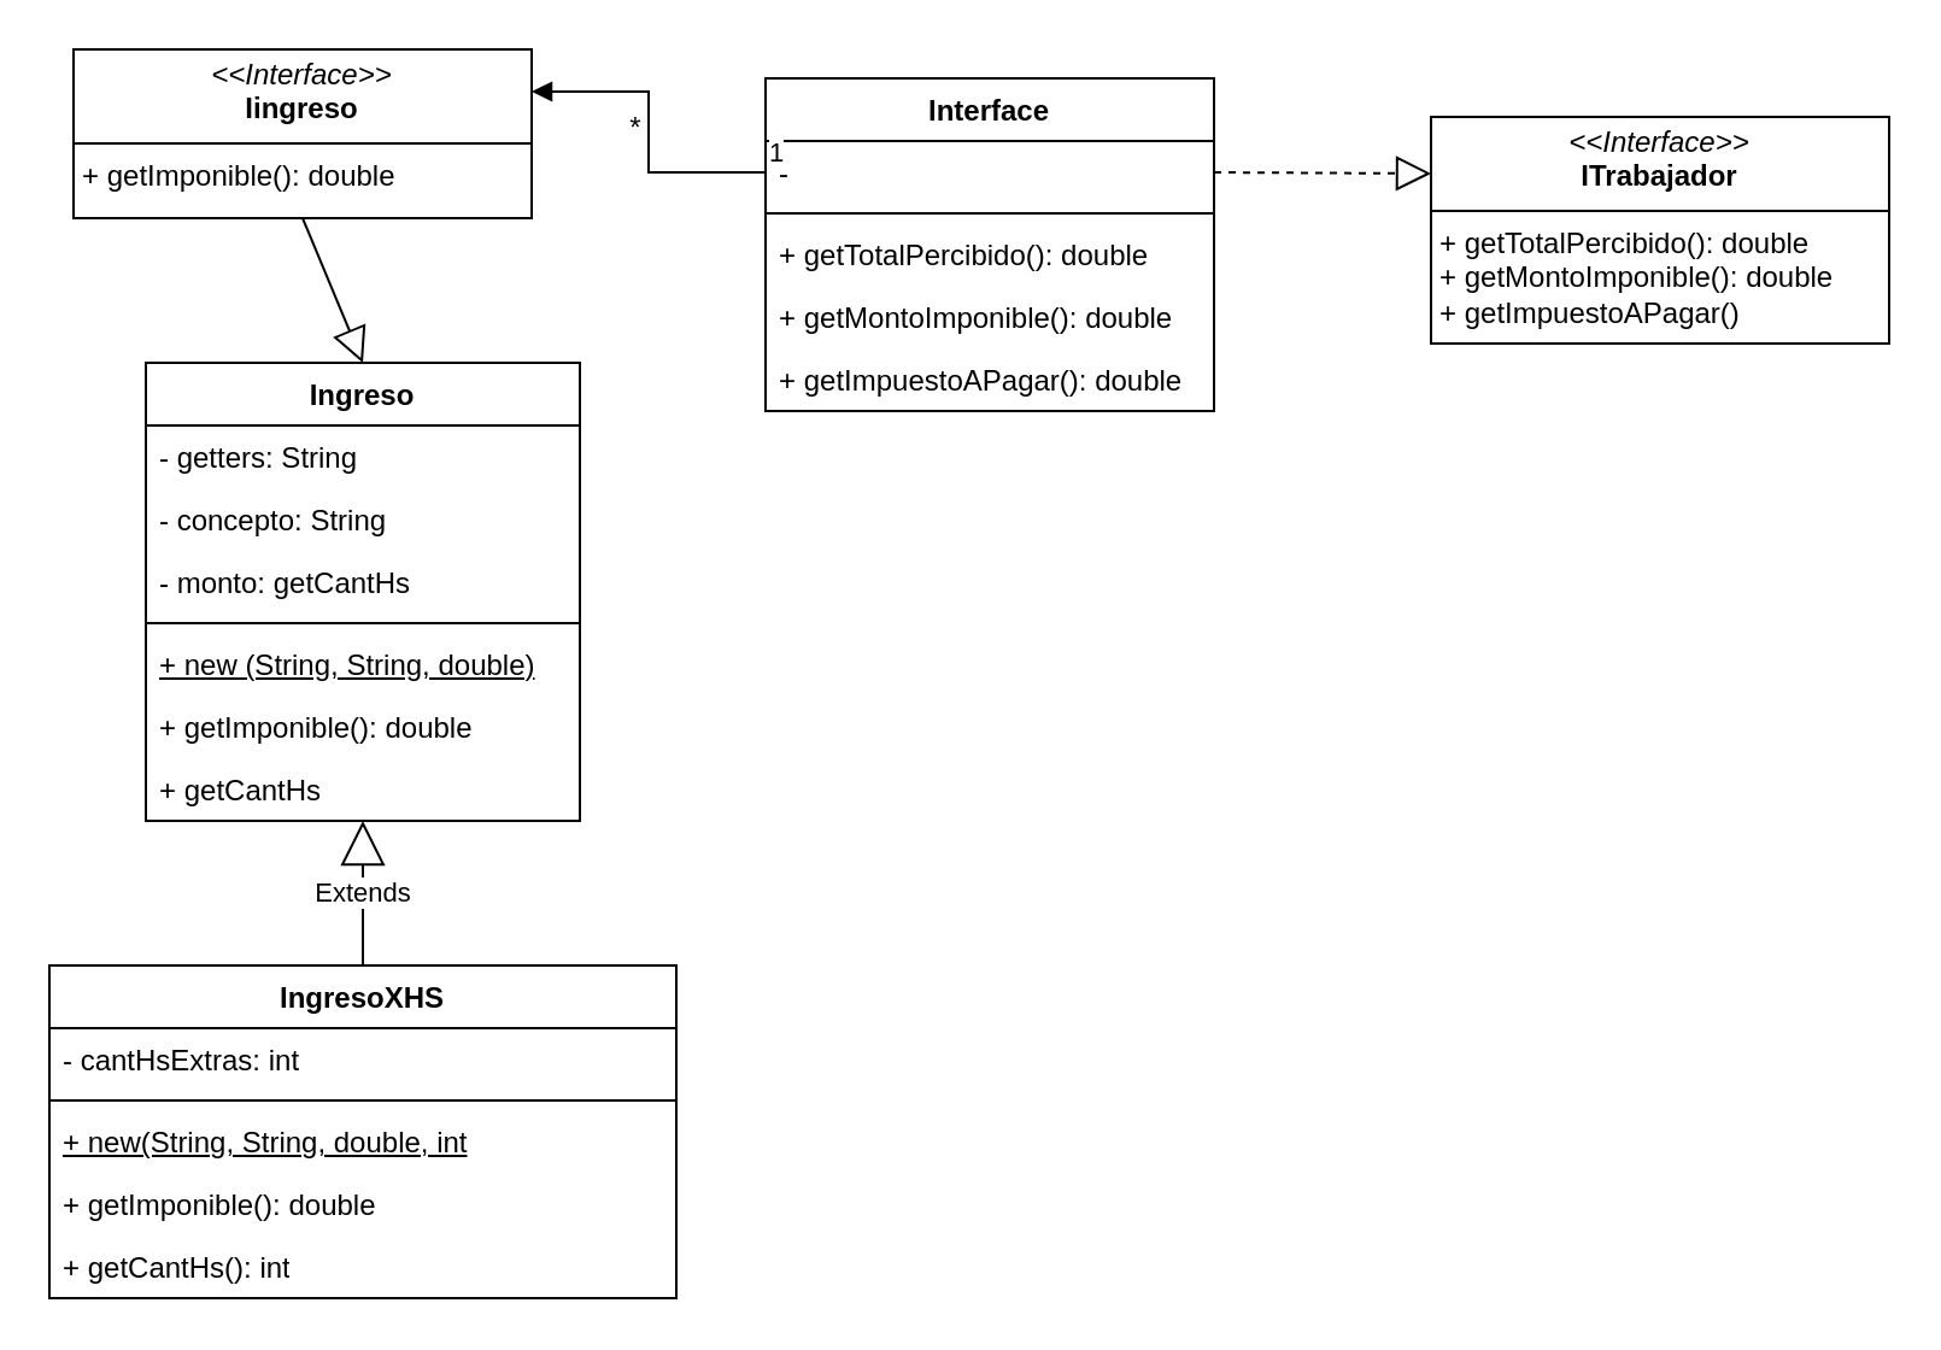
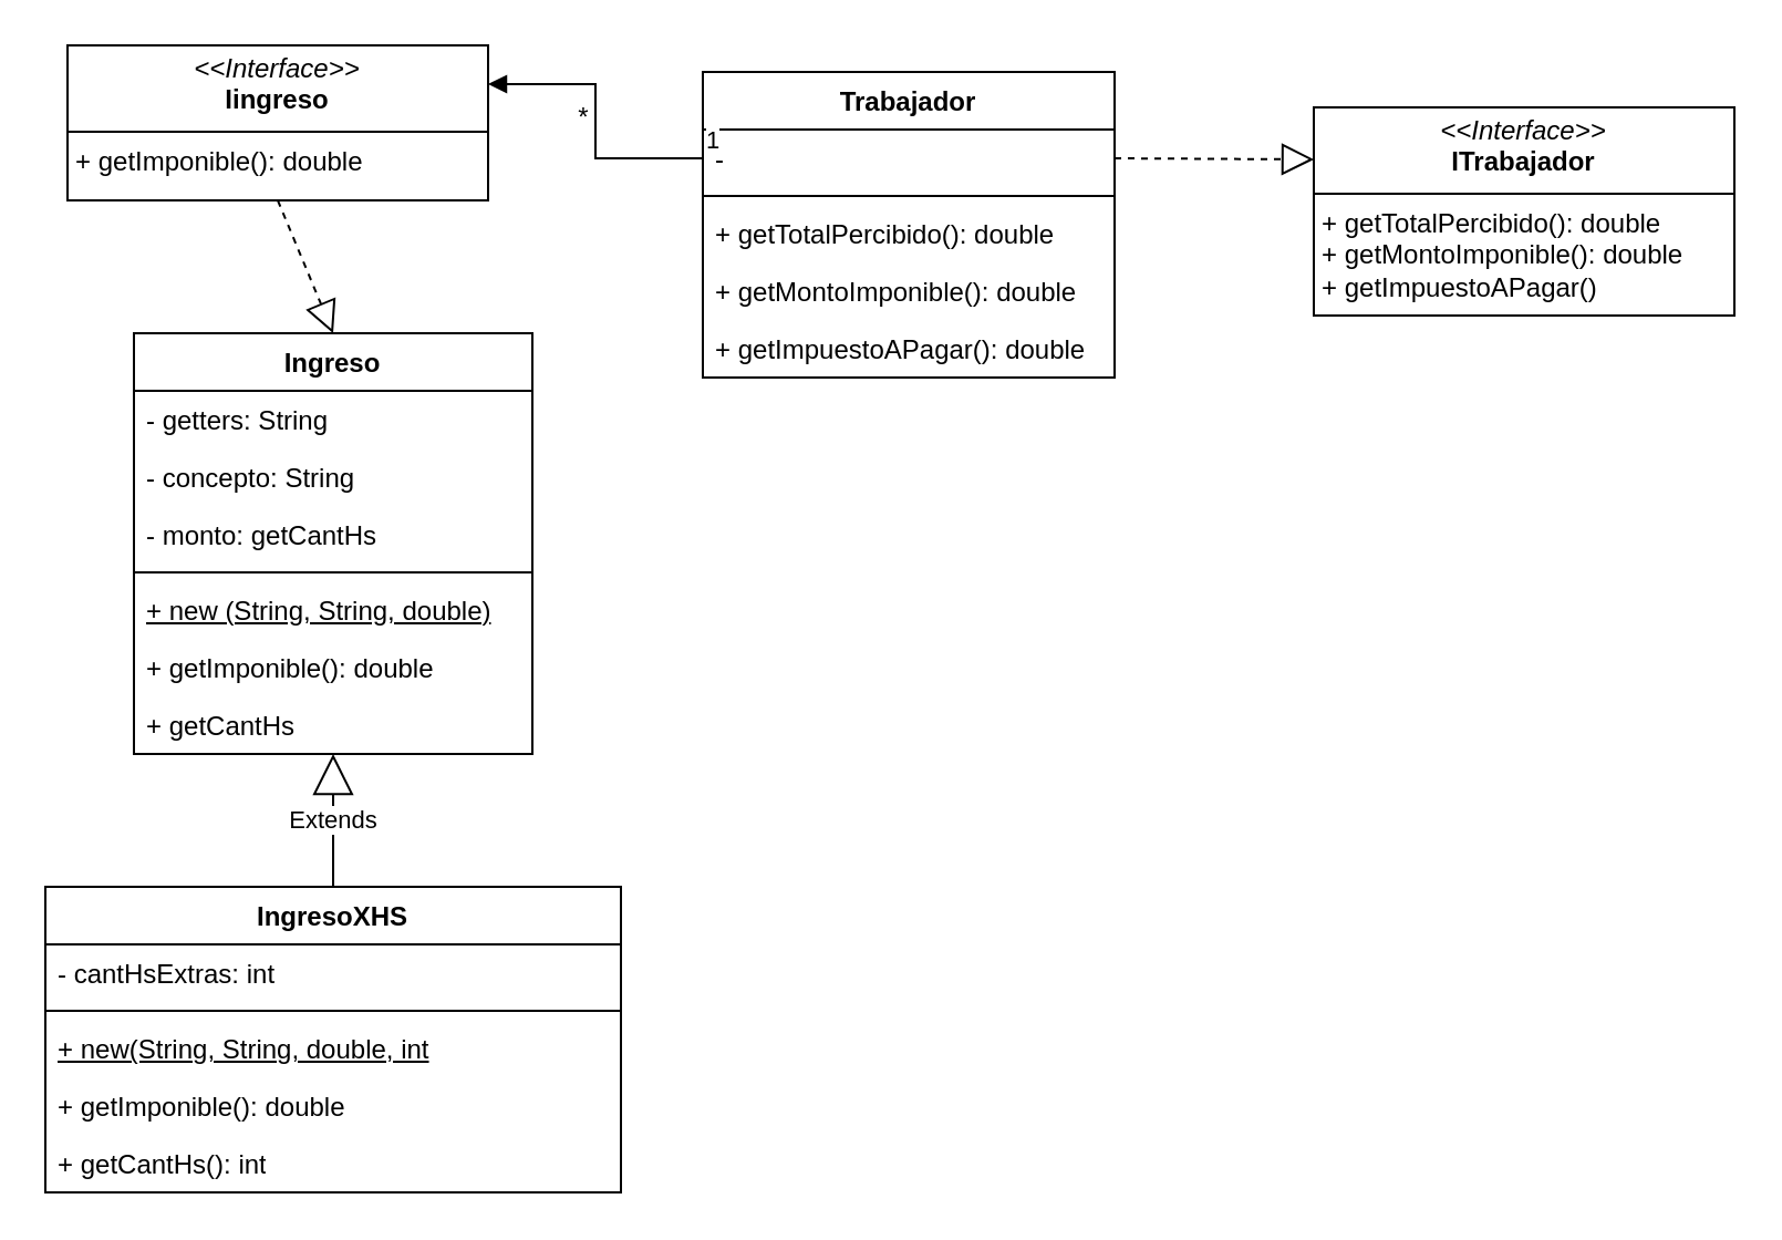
- <mxCell id="2" value="Interface" style="swimlane;fontStyle=1;align=center;verticalAlign=top;childLayout=stackLayout;horizontal=1;startSize=26;horizontalStack=0;resizeParent=1;resizeParentMax=0;resizeLast=0;collapsible=1;marginBottom=0;whiteSpace=wrap;html=1;" vertex="1" parent="1"><mxGeometry x="317" y="32" width="186" height="138" as="geometry" /></mxCell>
+ <mxCell id="2" value="Trabajador" style="swimlane;fontStyle=1;align=center;verticalAlign=top;childLayout=stackLayout;horizontal=1;startSize=26;horizontalStack=0;resizeParent=1;resizeParentMax=0;resizeLast=0;collapsible=1;marginBottom=0;whiteSpace=wrap;html=1;" vertex="1" parent="1"><mxGeometry x="317" y="32" width="186" height="138" as="geometry" /></mxCell>
- <mxCell id="26" value="" style="endArrow=block;dashed=0;endFill=0;endSize=12;html=1;rounded=0;exitX=0.5;exitY=1;exitDx=0;exitDy=0;entryX=0.5;entryY=0;entryDx=0;entryDy=0;" edge="1" parent="1" source="24" target="9"><mxGeometry width="160" relative="1" as="geometry"><mxPoint x="323" y="160" as="sourcePoint" /><mxPoint x="503" y="170" as="targetPoint" /></mxGeometry></mxCell>
+ <mxCell id="26" value="" style="endArrow=block;dashed=1;endFill=0;endSize=12;html=1;rounded=0;exitX=0.5;exitY=1;exitDx=0;exitDy=0;entryX=0.5;entryY=0;entryDx=0;entryDy=0;" edge="1" parent="1" source="24" target="9"><mxGeometry width="160" relative="1" as="geometry"><mxPoint x="323" y="160" as="sourcePoint" /><mxPoint x="503" y="170" as="targetPoint" /></mxGeometry></mxCell>
